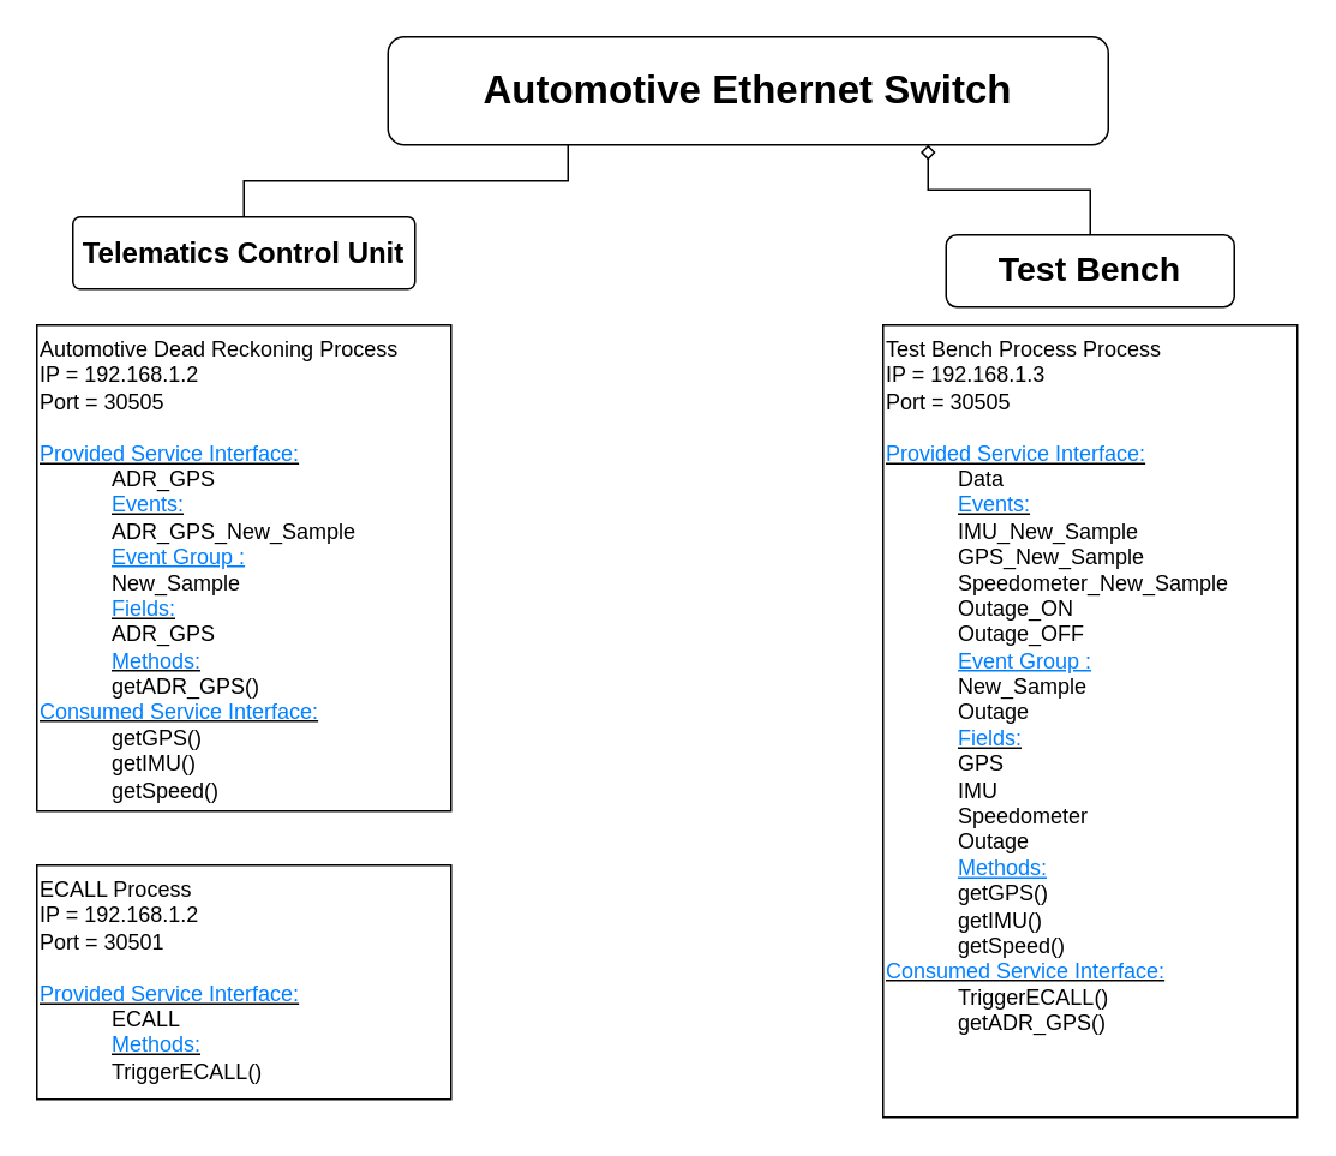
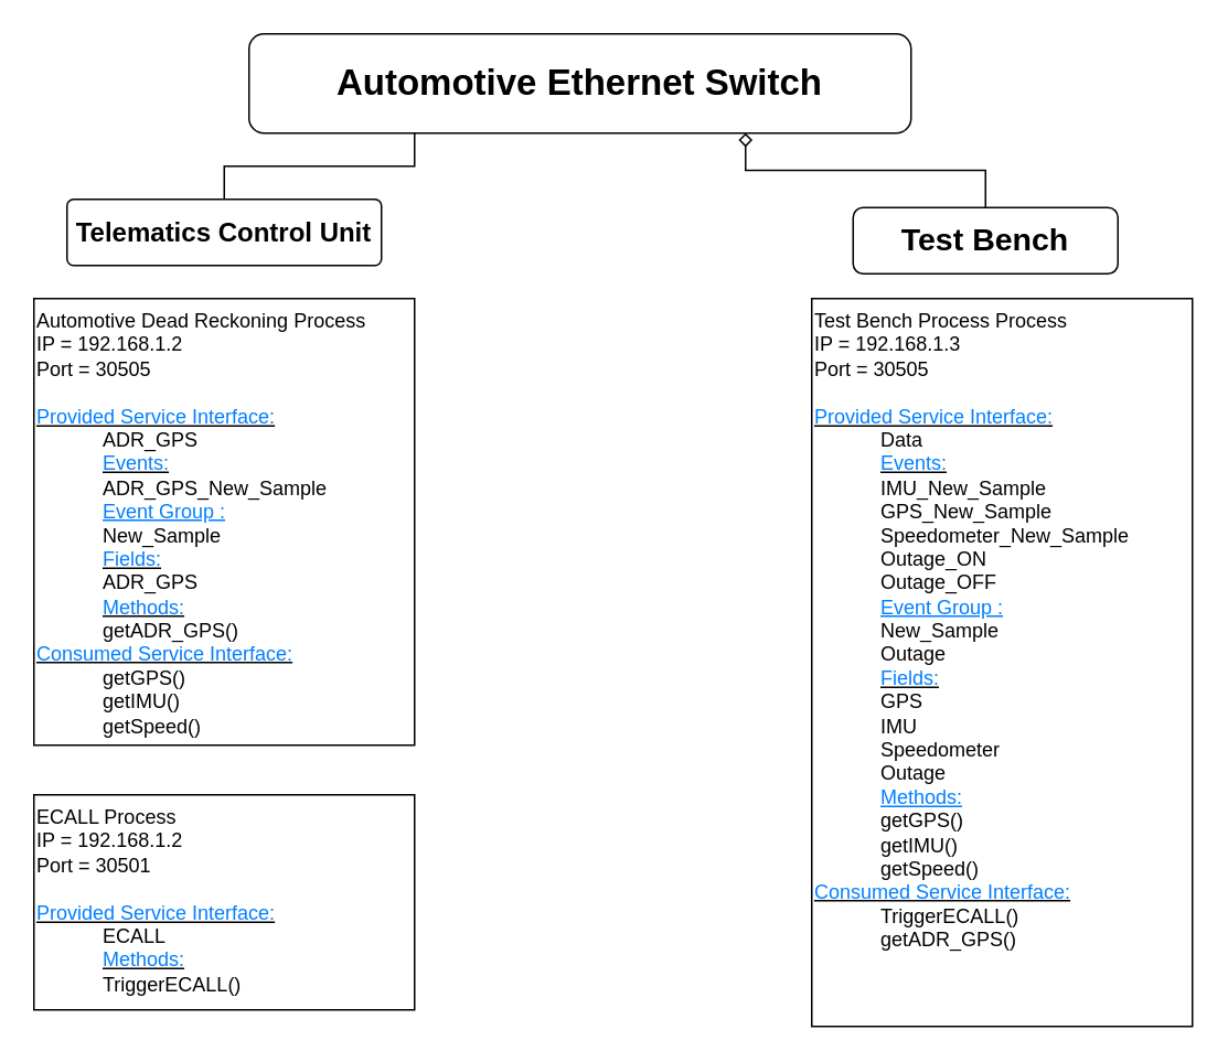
- <mxCell id="2" value="&lt;b&gt;&lt;font style=&quot;font-size: 22px&quot;&gt;Automotive Ethernet Switch&lt;/font&gt;&lt;/b&gt;" style="rounded=1;whiteSpace=wrap;html=1;" vertex="1" parent="1"><mxGeometry x="215" y="20" width="400" height="60" as="geometry" /></mxCell>
+ <mxCell id="2" value="&lt;b&gt;&lt;font style=&quot;font-size: 22px&quot;&gt;Automotive Ethernet Switch&lt;/font&gt;&lt;/b&gt;" style="rounded=1;whiteSpace=wrap;html=1;" vertex="1" parent="1"><mxGeometry x="150" y="20" width="400" height="60" as="geometry" /></mxCell>
- <mxCell id="6" value="&lt;b&gt;&lt;font style=&quot;font-size: 19px&quot;&gt;Test Bench&lt;/font&gt;&lt;/b&gt;" style="rounded=1;whiteSpace=wrap;html=1;" vertex="1" parent="1"><mxGeometry x="525" y="130" width="160" height="40" as="geometry" /></mxCell>
+ <mxCell id="6" value="&lt;b&gt;&lt;font style=&quot;font-size: 19px&quot;&gt;Test Bench&lt;/font&gt;&lt;/b&gt;" style="rounded=1;whiteSpace=wrap;html=1;" vertex="1" parent="1"><mxGeometry x="515" y="125" width="160" height="40" as="geometry" /></mxCell>
